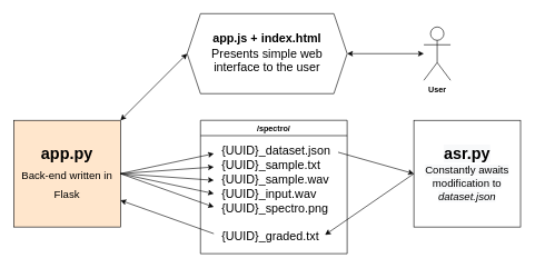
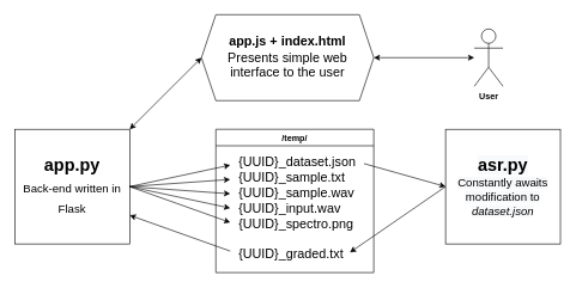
- <mxCell id="16" value="&lt;b&gt;User&lt;/b&gt;" style="shape=umlActor;verticalLabelPosition=bottom;verticalAlign=top;html=1;outlineConnect=0;" parent="1" vertex="1"><mxGeometry x="635" y="40" width="40" height="80" as="geometry" /></mxCell>
+ <mxCell id="16" value="&lt;b&gt;User&lt;/b&gt;" style="shape=umlActor;verticalLabelPosition=bottom;verticalAlign=top;html=1;outlineConnect=0;" parent="1" vertex="1"><mxGeometry x="660" y="40" width="40" height="80" as="geometry" /></mxCell>
- <mxCell id="4" value="/spectro/" style="swimlane;fontStyle=1" parent="1" vertex="1"><mxGeometry x="300" y="180" width="220" height="200" as="geometry" /></mxCell>
+ <mxCell id="4" value="/temp/" style="swimlane;fontStyle=1" parent="1" vertex="1"><mxGeometry x="300" y="180" width="220" height="200" as="geometry" /></mxCell>
- <mxCell id="2" value="&lt;b&gt;app.py&lt;/b&gt;&lt;br&gt;&lt;font size=&quot;3&quot;&gt;Back-end written in Flask&lt;/font&gt;" style="whiteSpace=wrap;html=1;aspect=fixed;fontSize=24;fillColor=#ffe6cc;" parent="1" vertex="1"><mxGeometry x="20" y="180" width="160" height="160" as="geometry" /></mxCell>
+ <mxCell id="2" value="&lt;b&gt;app.py&lt;/b&gt;&lt;br&gt;&lt;font size=&quot;3&quot;&gt;Back-end written in Flask&lt;/font&gt;" style="whiteSpace=wrap;html=1;aspect=fixed;fontSize=24;" parent="1" vertex="1"><mxGeometry x="20" y="180" width="160" height="160" as="geometry" /></mxCell>
